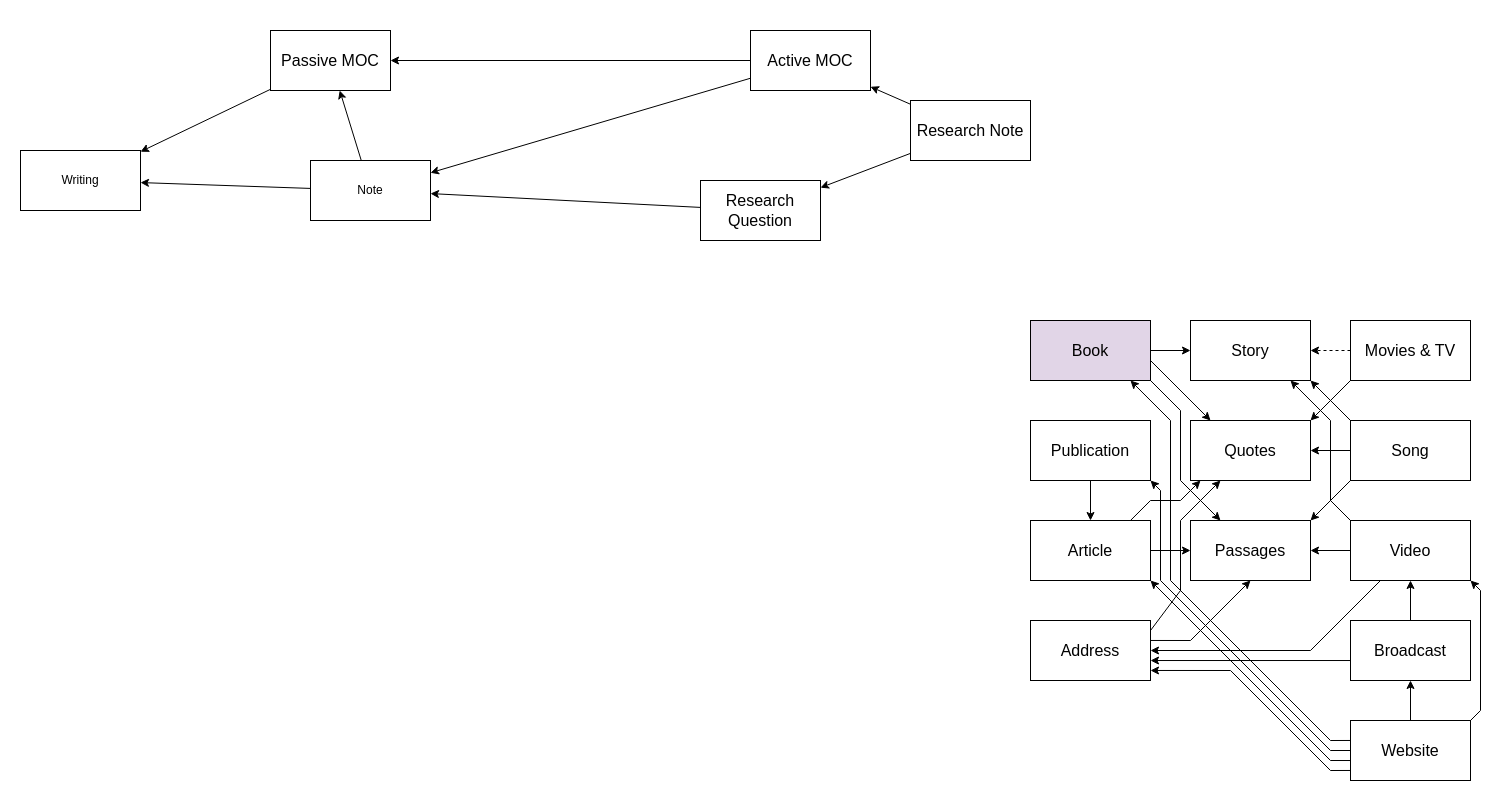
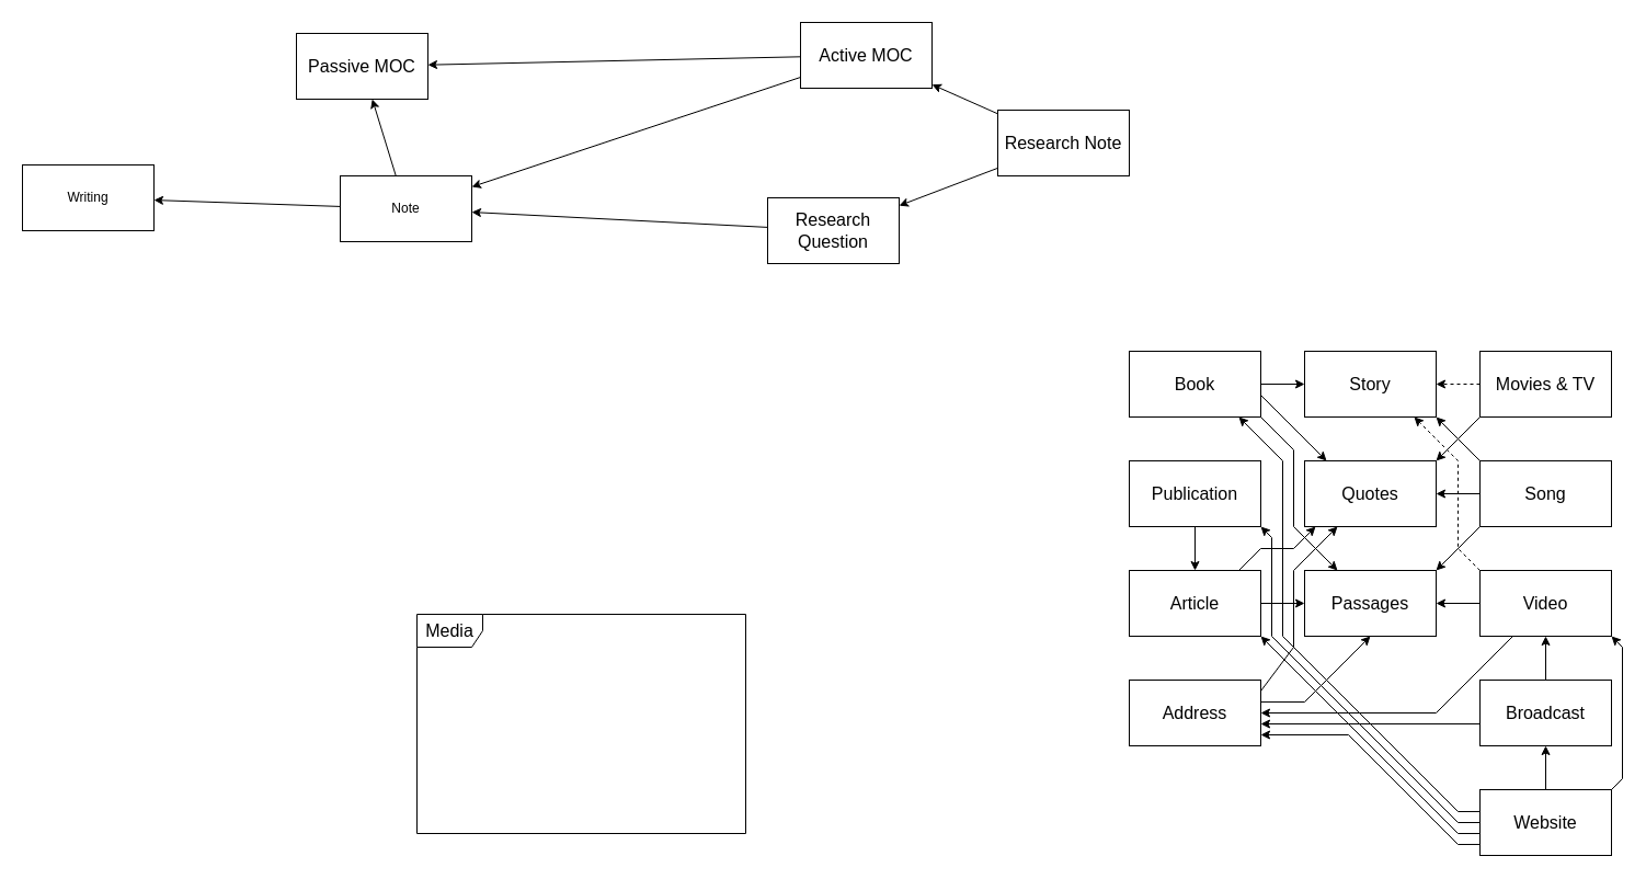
- <mxCell id="10" value="Active MOC" style="rounded=0;whiteSpace=wrap;html=1;fontSize=16;" vertex="1" parent="1"><mxGeometry x="750" y="30" width="120" height="60" as="geometry" /></mxCell>
+ <mxCell id="10" value="Active MOC" style="rounded=0;whiteSpace=wrap;html=1;fontSize=16;" vertex="1" parent="1"><mxGeometry x="730" y="20" width="120" height="60" as="geometry" /></mxCell>
- <mxCell id="6" style="edgeStyle=none;rounded=0;sketch=0;orthogonalLoop=1;jettySize=auto;html=1;fontSize=12;endArrow=classic;endFill=1;startSize=6;endSize=6;" edge="1" parent="1" source="7" target="5"><mxGeometry relative="1" as="geometry" /></mxCell>
- <mxCell id="25" value="Book" style="rounded=0;whiteSpace=wrap;html=1;fontSize=16;fillColor=#e1d5e7;" vertex="1" parent="1"><mxGeometry x="1030" y="320" width="120" height="60" as="geometry" /></mxCell>
+ <mxCell id="25" value="Book" style="rounded=0;whiteSpace=wrap;html=1;fontSize=16;" vertex="1" parent="1"><mxGeometry x="1030" y="320" width="120" height="60" as="geometry" /></mxCell>
- <mxCell id="39" style="edgeStyle=none;rounded=0;sketch=0;orthogonalLoop=1;jettySize=auto;html=1;fontSize=12;endArrow=classic;endFill=1;startSize=6;endSize=6;exitX=0;exitY=0;exitDx=0;exitDy=0;entryX=0.833;entryY=1;entryDx=0;entryDy=0;entryPerimeter=0;" edge="1" parent="1" source="42" target="31"><mxGeometry relative="1" as="geometry"><Array as="points"><mxPoint x="1330" y="500" /><mxPoint x="1330" y="420" /></Array></mxGeometry></mxCell>
+ <mxCell id="39" style="edgeStyle=none;rounded=0;sketch=0;orthogonalLoop=1;jettySize=auto;html=1;fontSize=12;endArrow=classic;endFill=1;startSize=6;endSize=6;exitX=0;exitY=0;exitDx=0;exitDy=0;entryX=0.833;entryY=1;entryDx=0;entryDy=0;entryPerimeter=0;dashed=1;" edge="1" parent="1" source="42" target="31"><mxGeometry relative="1" as="geometry"><Array as="points"><mxPoint x="1330" y="500" /><mxPoint x="1330" y="420" /></Array></mxGeometry></mxCell>
+ <mxCell id="16" value="Media" style="shape=umlFrame;whiteSpace=wrap;html=1;fontSize=16;" vertex="1" parent="1"><mxGeometry x="380" y="560" width="300" height="200" as="geometry" /></mxCell>
